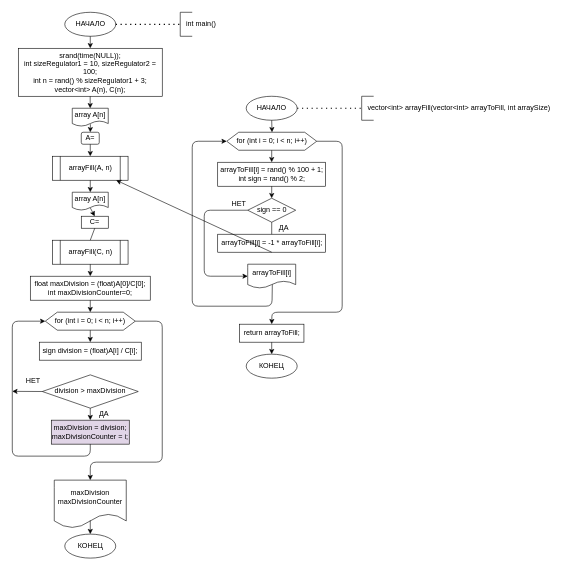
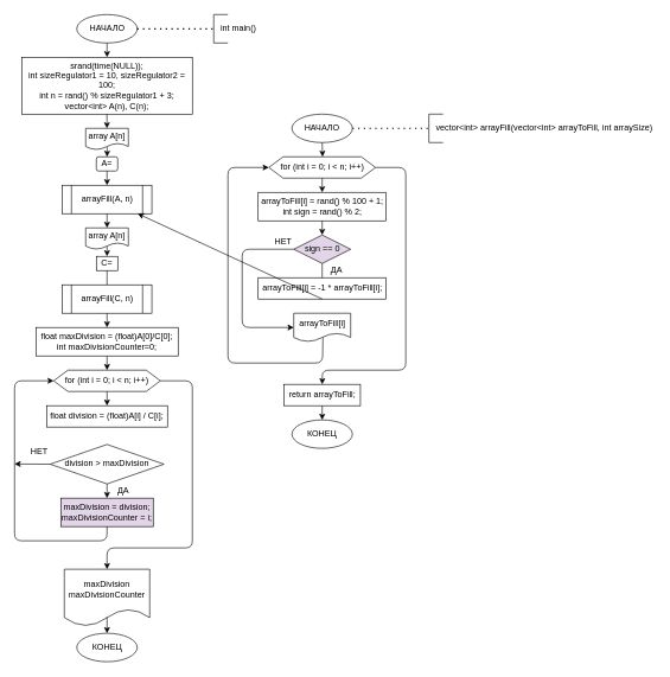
- <mxCell id="38" value="sign == 0" style="rhombus;whiteSpace=wrap;html=1;" vertex="1" parent="1"><mxGeometry x="412.5" y="330" width="80" height="40" as="geometry" /></mxCell>
+ <mxCell id="38" value="sign == 0" style="rhombus;whiteSpace=wrap;html=1;fillColor=#e1d5e7;" vertex="1" parent="1"><mxGeometry x="412.5" y="330" width="80" height="40" as="geometry" /></mxCell>
- <mxCell id="7" value="С=" style="rounded=0;whiteSpace=wrap;html=1;" vertex="1" parent="1"><mxGeometry x="135" y="360" width="45" height="20" as="geometry" /></mxCell>
+ <mxCell id="7" value="С=" style="rounded=0;whiteSpace=wrap;html=1;" vertex="1" parent="1"><mxGeometry x="135" y="360" width="30" height="20" as="geometry" /></mxCell>
- <mxCell id="11" value="sign division = (float)A[i] / C[i];" style="rounded=0;whiteSpace=wrap;html=1;" vertex="1" parent="1"><mxGeometry x="65" y="570" width="170" height="30" as="geometry" /></mxCell>
+ <mxCell id="11" value="float division = (float)A[i] / C[i];" style="rounded=0;whiteSpace=wrap;html=1;" vertex="1" parent="1"><mxGeometry x="65" y="570" width="170" height="30" as="geometry" /></mxCell>
